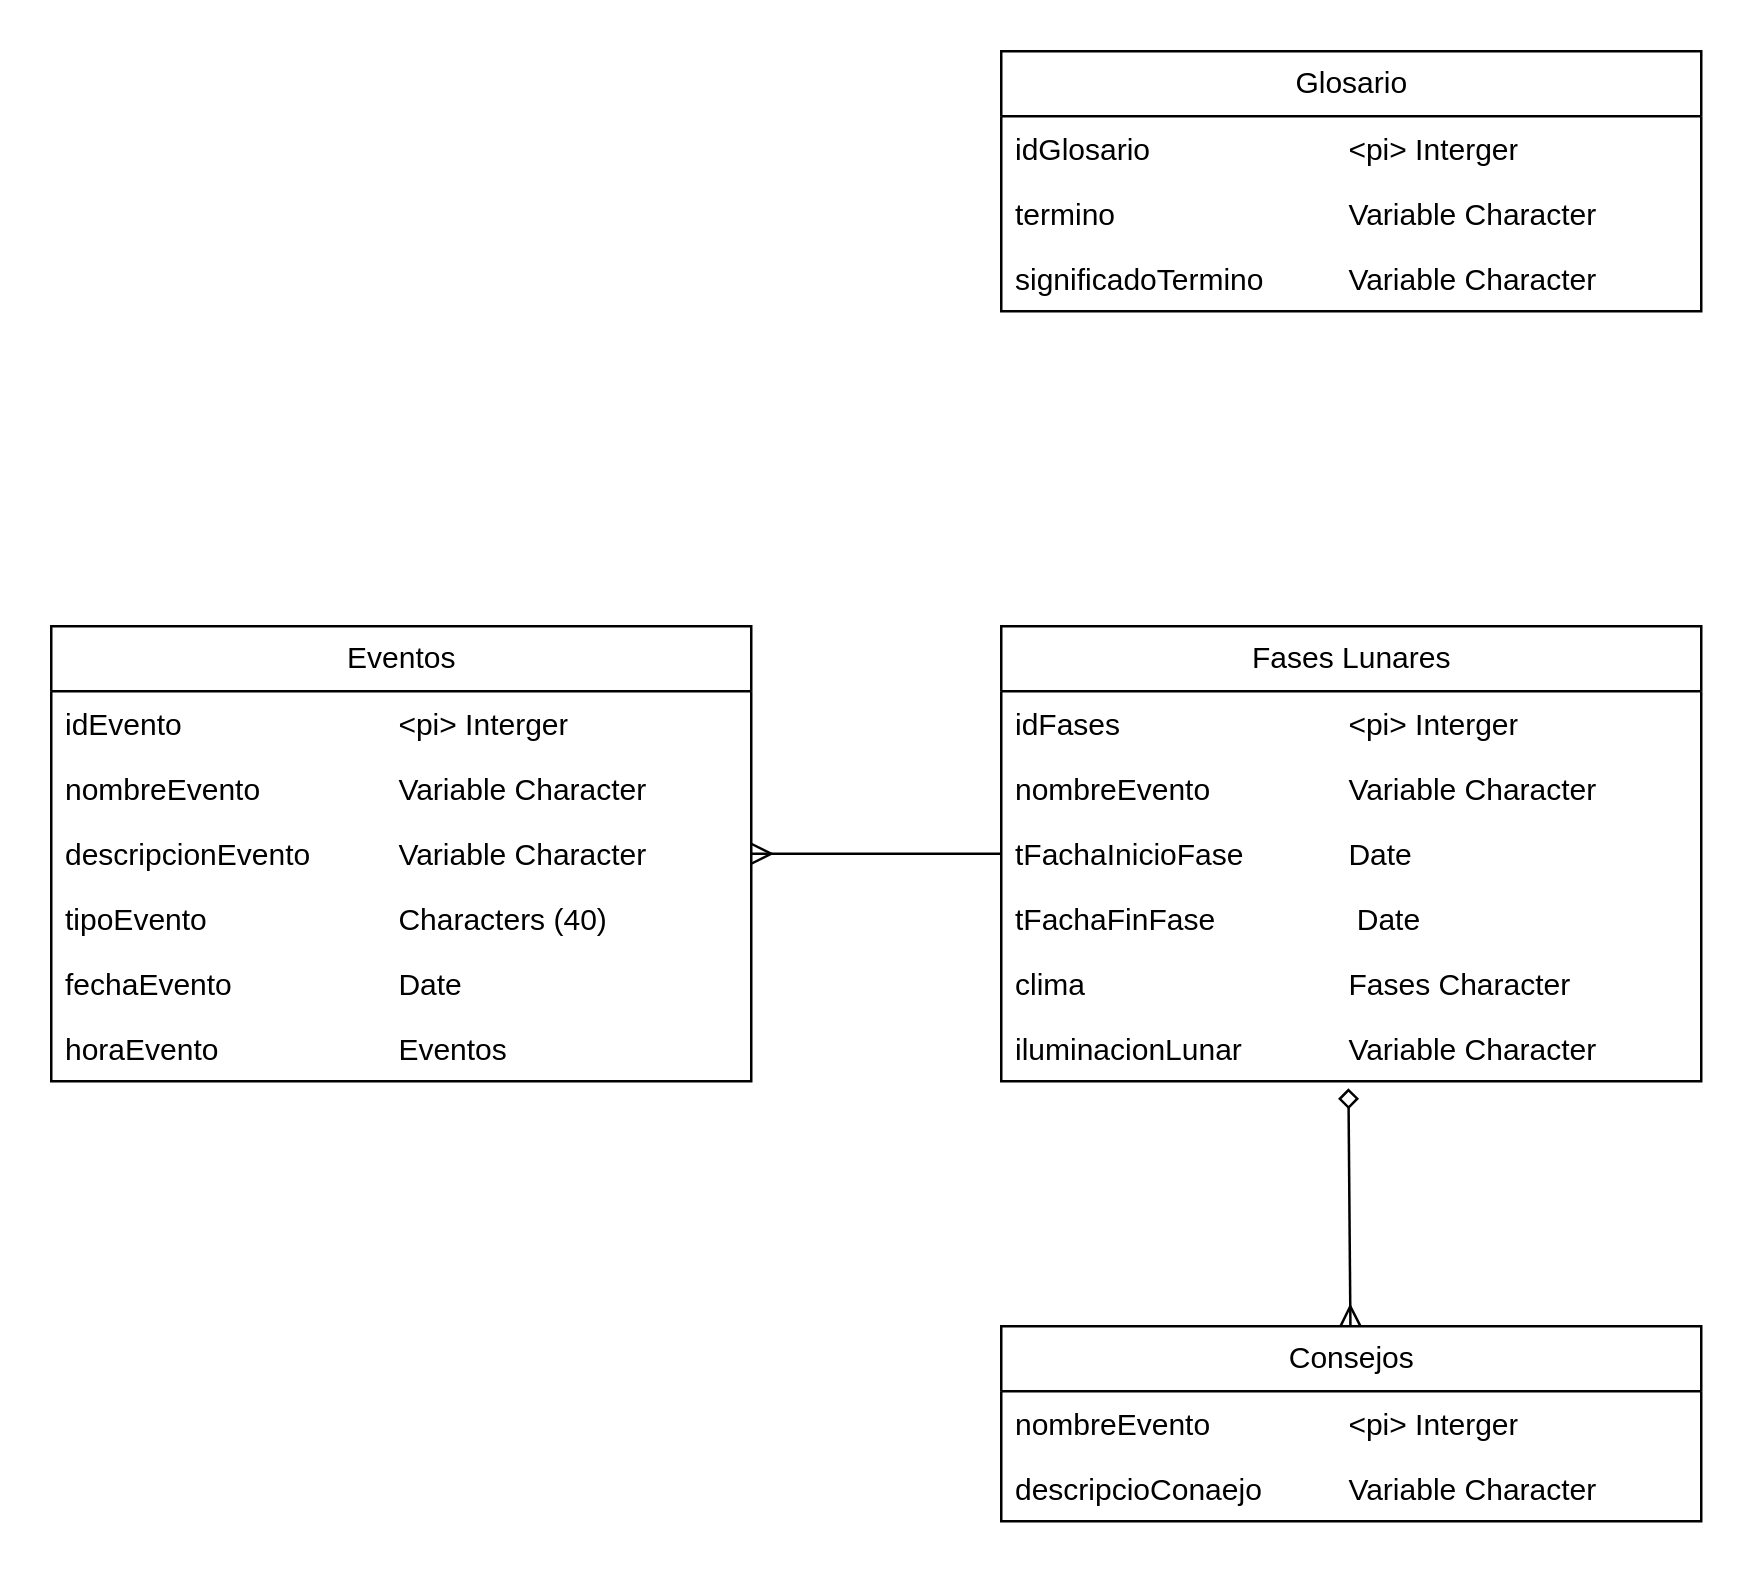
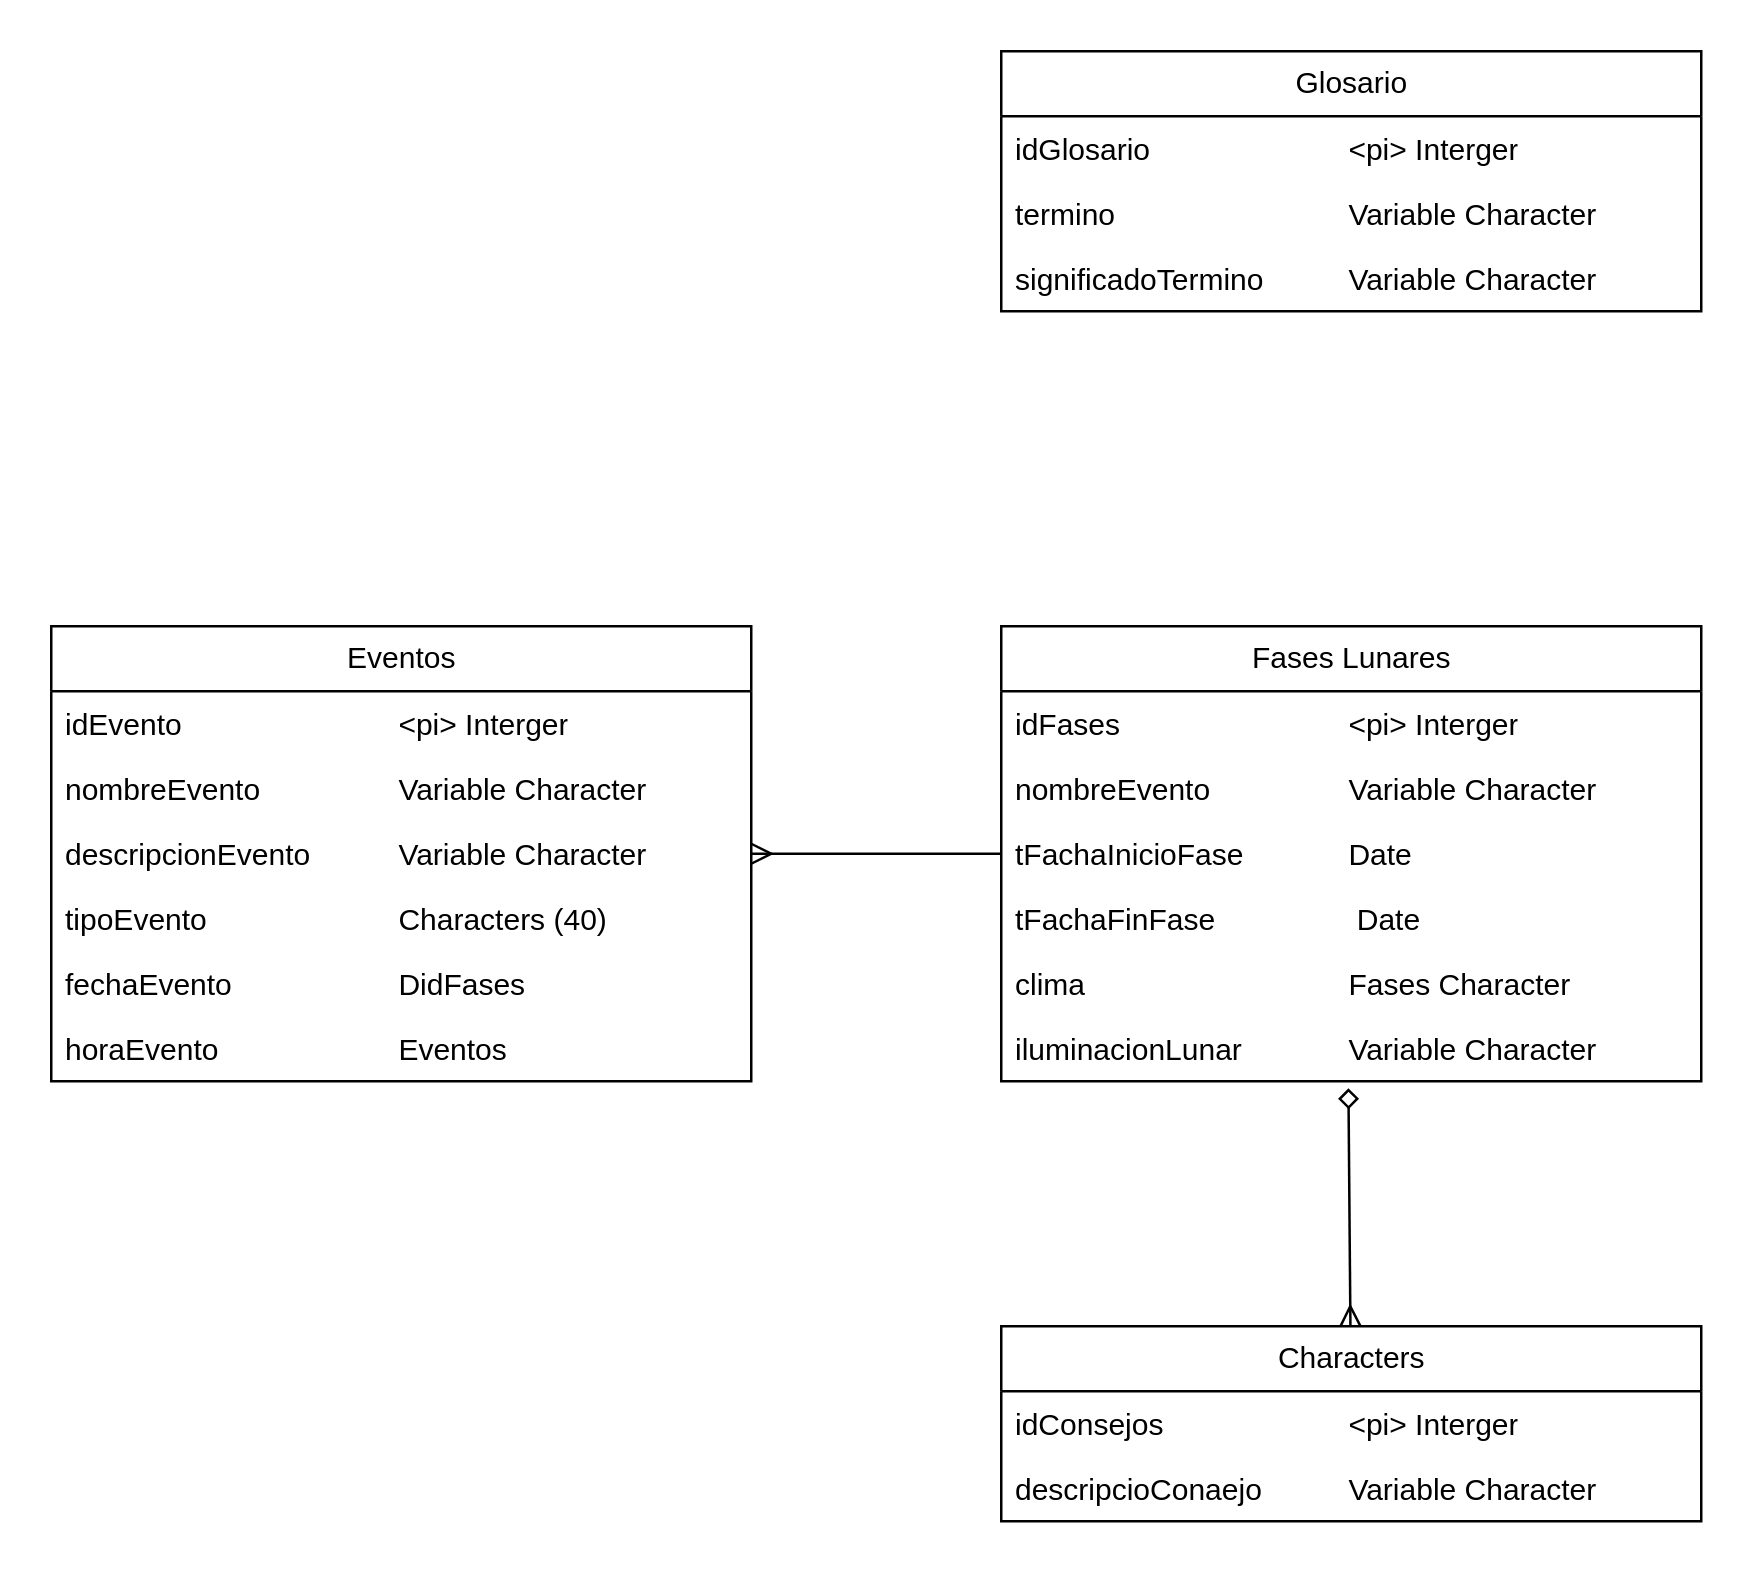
- <mxCell id="7" value="&lt;div&gt;fechaEvento&amp;nbsp;&lt;span style=&quot;white-space: pre;&quot;&gt;&#09;&lt;/span&gt;&lt;span style=&quot;white-space: pre;&quot;&gt;&#09;&lt;/span&gt;&lt;span style=&quot;white-space: pre;&quot;&gt;&#09;&lt;/span&gt;D&lt;span style=&quot;background-color: initial;&quot;&gt;ate&lt;/span&gt;&lt;/div&gt;" style="text;strokeColor=none;fillColor=none;align=left;verticalAlign=top;spacingLeft=4;spacingRight=4;overflow=hidden;rotatable=0;points=[[0,0.5],[1,0.5]];portConstraint=eastwest;whiteSpace=wrap;html=1;" parent="2" vertex="1"><mxGeometry y="130" width="280" height="26" as="geometry" /></mxCell>
+ <mxCell id="7" value="&lt;div&gt;fechaEvento&amp;nbsp;&lt;span style=&quot;white-space: pre;&quot;&gt;&#09;&lt;/span&gt;&lt;span style=&quot;white-space: pre;&quot;&gt;&#09;&lt;/span&gt;&lt;span style=&quot;white-space: pre;&quot;&gt;&#09;&lt;/span&gt;D&lt;span style=&quot;background-color: initial;&quot;&gt;idFases&lt;/span&gt;&lt;/div&gt;" style="text;strokeColor=none;fillColor=none;align=left;verticalAlign=top;spacingLeft=4;spacingRight=4;overflow=hidden;rotatable=0;points=[[0,0.5],[1,0.5]];portConstraint=eastwest;whiteSpace=wrap;html=1;" parent="2" vertex="1"><mxGeometry y="130" width="280" height="26" as="geometry" /></mxCell>
- <mxCell id="22" value="Consejos" style="swimlane;fontStyle=0;childLayout=stackLayout;horizontal=1;startSize=26;fillColor=none;horizontalStack=0;resizeParent=1;resizeParentMax=0;resizeLast=0;collapsible=1;marginBottom=0;html=1;" parent="1" vertex="1"><mxGeometry x="400" y="530" width="280" height="78" as="geometry" /></mxCell>
+ <mxCell id="22" value="Characters" style="swimlane;fontStyle=0;childLayout=stackLayout;horizontal=1;startSize=26;fillColor=none;horizontalStack=0;resizeParent=1;resizeParentMax=0;resizeLast=0;collapsible=1;marginBottom=0;html=1;" parent="1" vertex="1"><mxGeometry x="400" y="530" width="280" height="78" as="geometry" /></mxCell>
- <mxCell id="23" value="nombreEvento&lt;span style=&quot;white-space: pre;&quot;&gt;&#09;&lt;/span&gt;&lt;span style=&quot;white-space: pre;&quot;&gt;&#09;&lt;/span&gt;&lt;span style=&quot;white-space: pre;&quot;&gt;&#09;&lt;/span&gt;&amp;lt;pi&amp;gt; Interger" style="text;strokeColor=none;fillColor=none;align=left;verticalAlign=top;spacingLeft=4;spacingRight=4;overflow=hidden;rotatable=0;points=[[0,0.5],[1,0.5]];portConstraint=eastwest;whiteSpace=wrap;html=1;" parent="22" vertex="1"><mxGeometry y="26" width="280" height="26" as="geometry" /></mxCell>
+ <mxCell id="23" value="idConsejos&lt;span style=&quot;white-space: pre;&quot;&gt;&#09;&lt;/span&gt;&lt;span style=&quot;white-space: pre;&quot;&gt;&#09;&lt;/span&gt;&lt;span style=&quot;white-space: pre;&quot;&gt;&#09;&lt;/span&gt;&amp;lt;pi&amp;gt; Interger" style="text;strokeColor=none;fillColor=none;align=left;verticalAlign=top;spacingLeft=4;spacingRight=4;overflow=hidden;rotatable=0;points=[[0,0.5],[1,0.5]];portConstraint=eastwest;whiteSpace=wrap;html=1;" parent="22" vertex="1"><mxGeometry y="26" width="280" height="26" as="geometry" /></mxCell>
